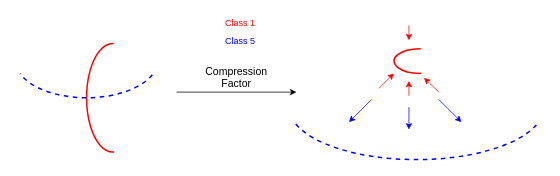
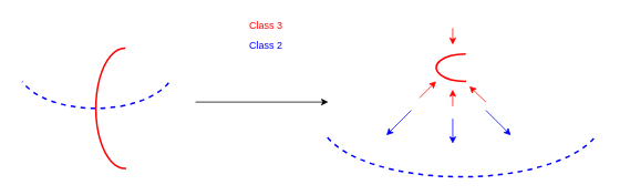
- <mxCell id="15" value="&lt;font color=&quot;#ff0000&quot;&gt;Class 1&lt;/font&gt;&lt;br&gt;" parent="1" style="text;html=1;strokeColor=none;fillColor=none;align=center;verticalAlign=middle;whiteSpace=wrap;rounded=0;dashed=1;" vertex="1"><mxGeometry as="geometry" y="20" x="295" width="50" height="20" /></mxCell>
+ <mxCell id="15" value="&lt;font color=&quot;#ff0000&quot;&gt;Class 3&lt;/font&gt;&lt;br&gt;" parent="1" style="text;html=1;strokeColor=none;fillColor=none;align=center;verticalAlign=middle;whiteSpace=wrap;rounded=0;dashed=1;" vertex="1"><mxGeometry as="geometry" y="20" x="295" width="50" height="20" /></mxCell>
- <mxCell id="16" value="&lt;font color=&quot;#0000ff&quot;&gt;Class 5&lt;/font&gt;&lt;br&gt;" parent="1" style="text;html=1;strokeColor=none;fillColor=none;align=center;verticalAlign=middle;whiteSpace=wrap;rounded=0;dashed=1;" vertex="1"><mxGeometry as="geometry" y="44" x="295" width="50" height="20" /></mxCell>
+ <mxCell id="16" value="&lt;font color=&quot;#0000ff&quot;&gt;Class 2&lt;/font&gt;&lt;br&gt;" parent="1" style="text;html=1;strokeColor=none;fillColor=none;align=center;verticalAlign=middle;whiteSpace=wrap;rounded=0;dashed=1;" vertex="1"><mxGeometry as="geometry" y="44" x="295" width="50" height="20" /></mxCell>
- <mxCell id="5" value="&lt;font style=&quot;font-size: 14px&quot;&gt;Compression Factor&lt;/font&gt;&lt;br style=&quot;font-size: 14px&quot;&gt;" parent="1" style="text;html=1;strokeColor=none;fillColor=none;align=center;verticalAlign=middle;whiteSpace=wrap;rounded=0;dashed=1;" vertex="1"><mxGeometry as="geometry" y="92" x="285" width="60" height="20" /></mxCell>
